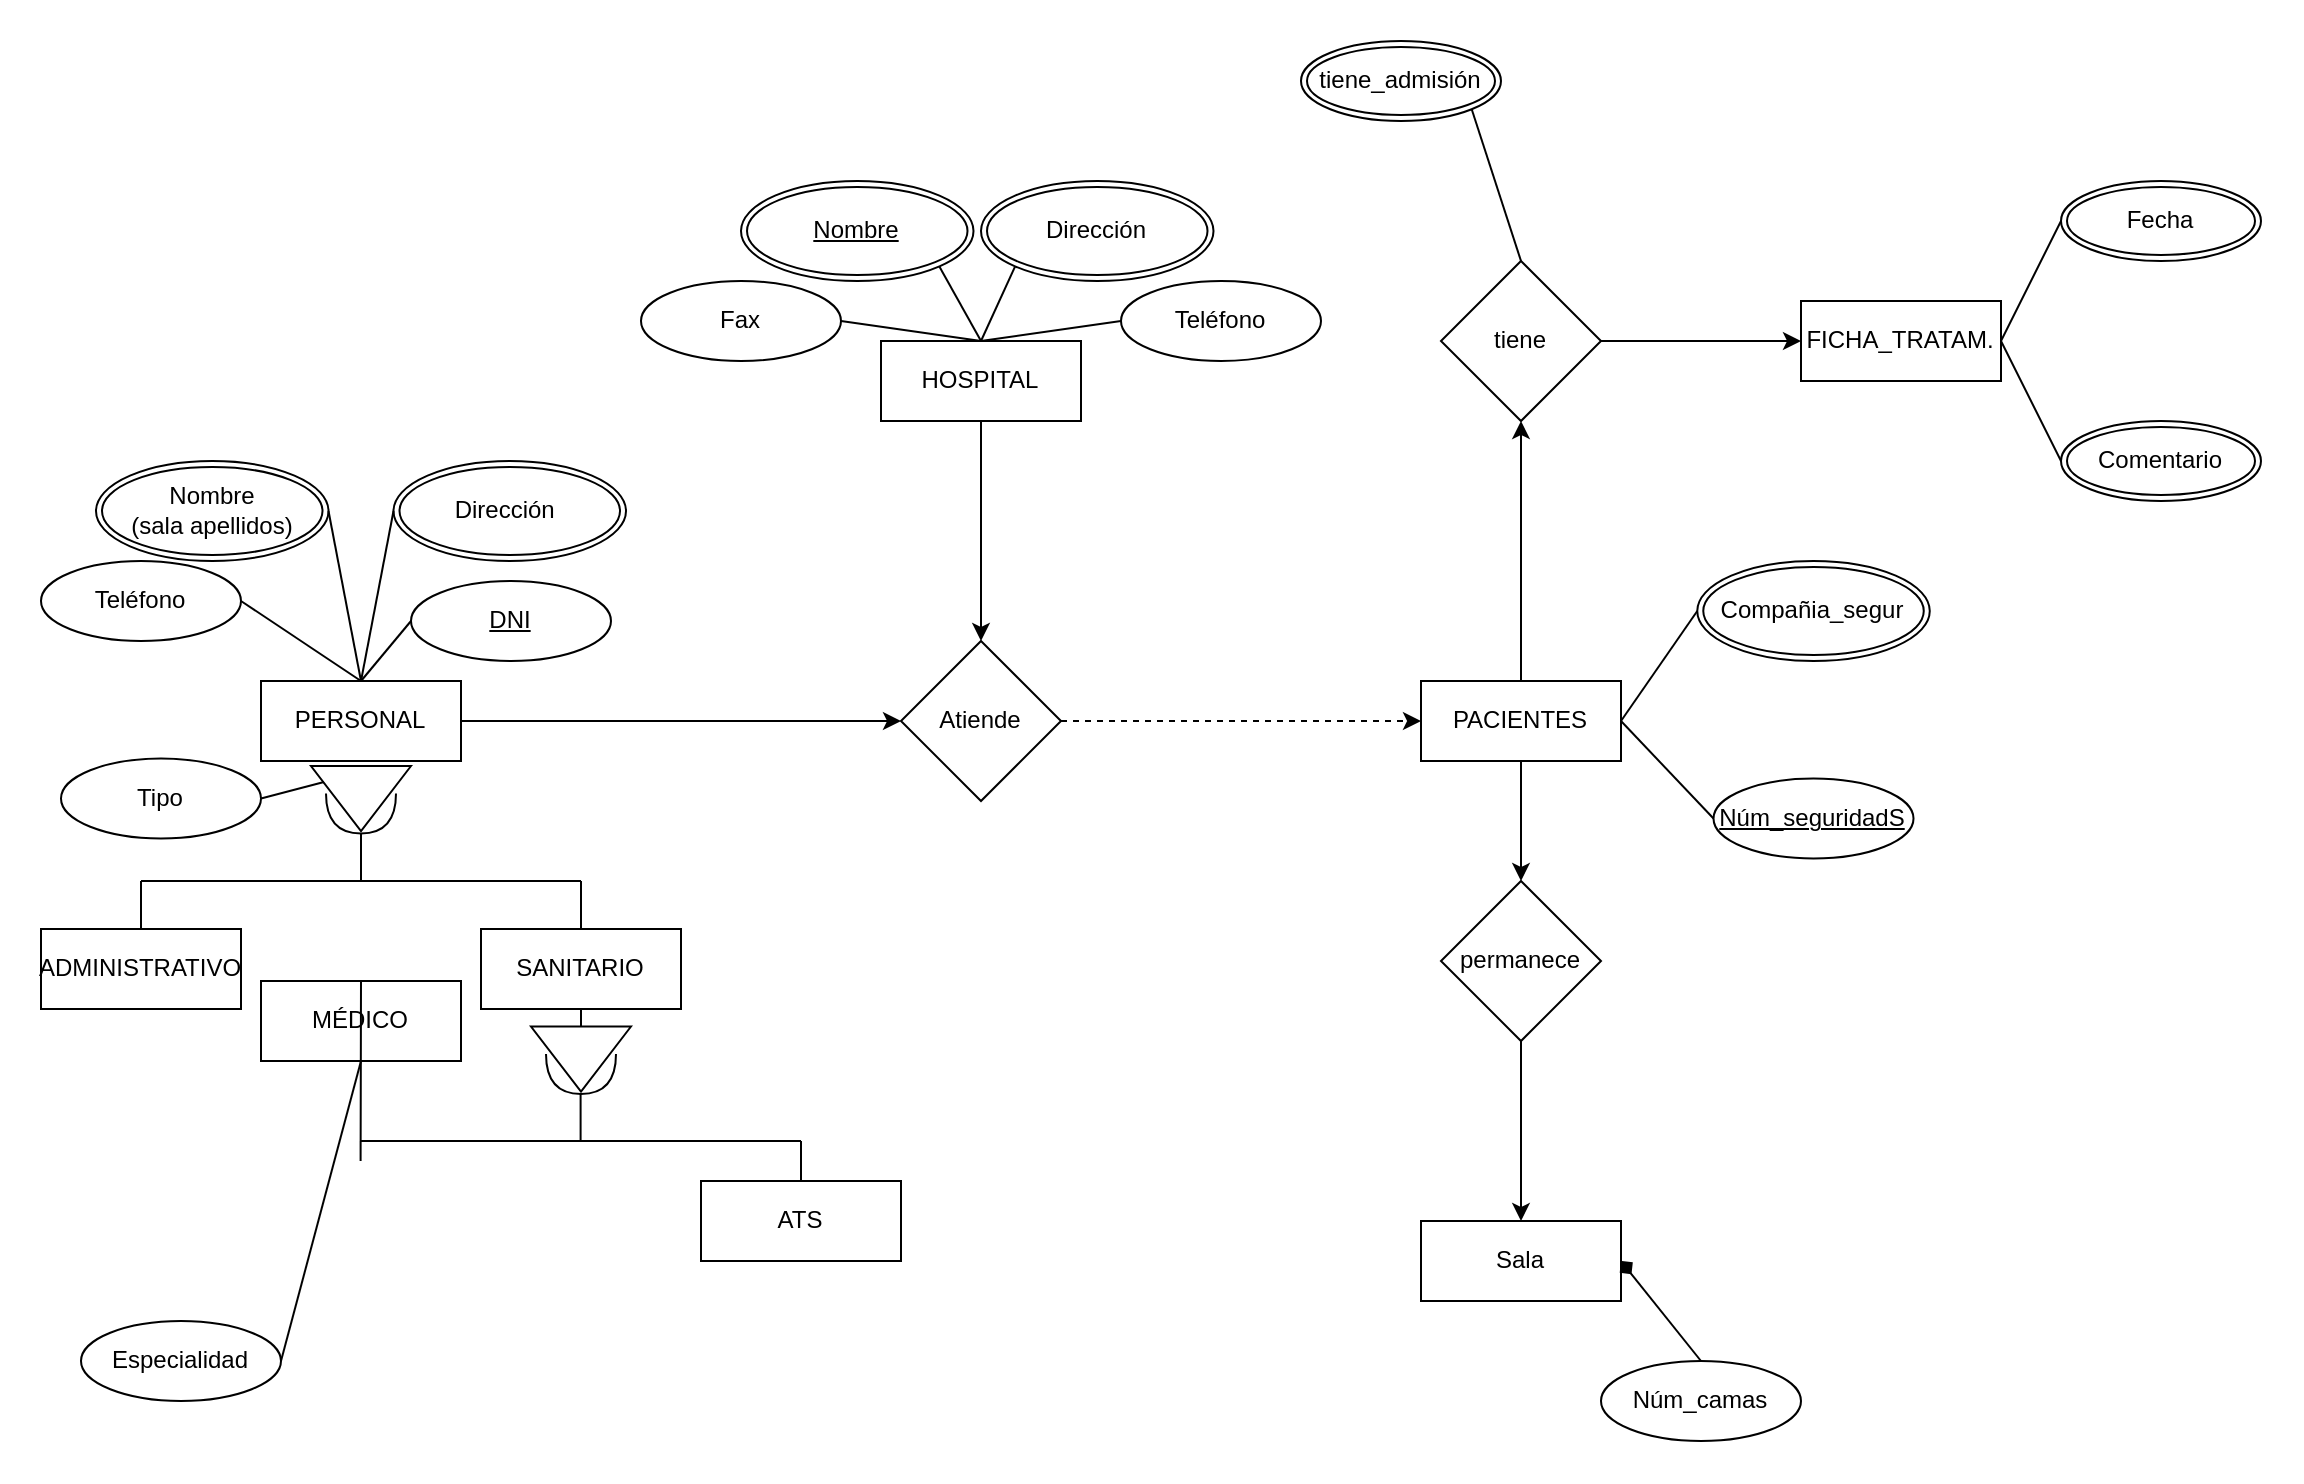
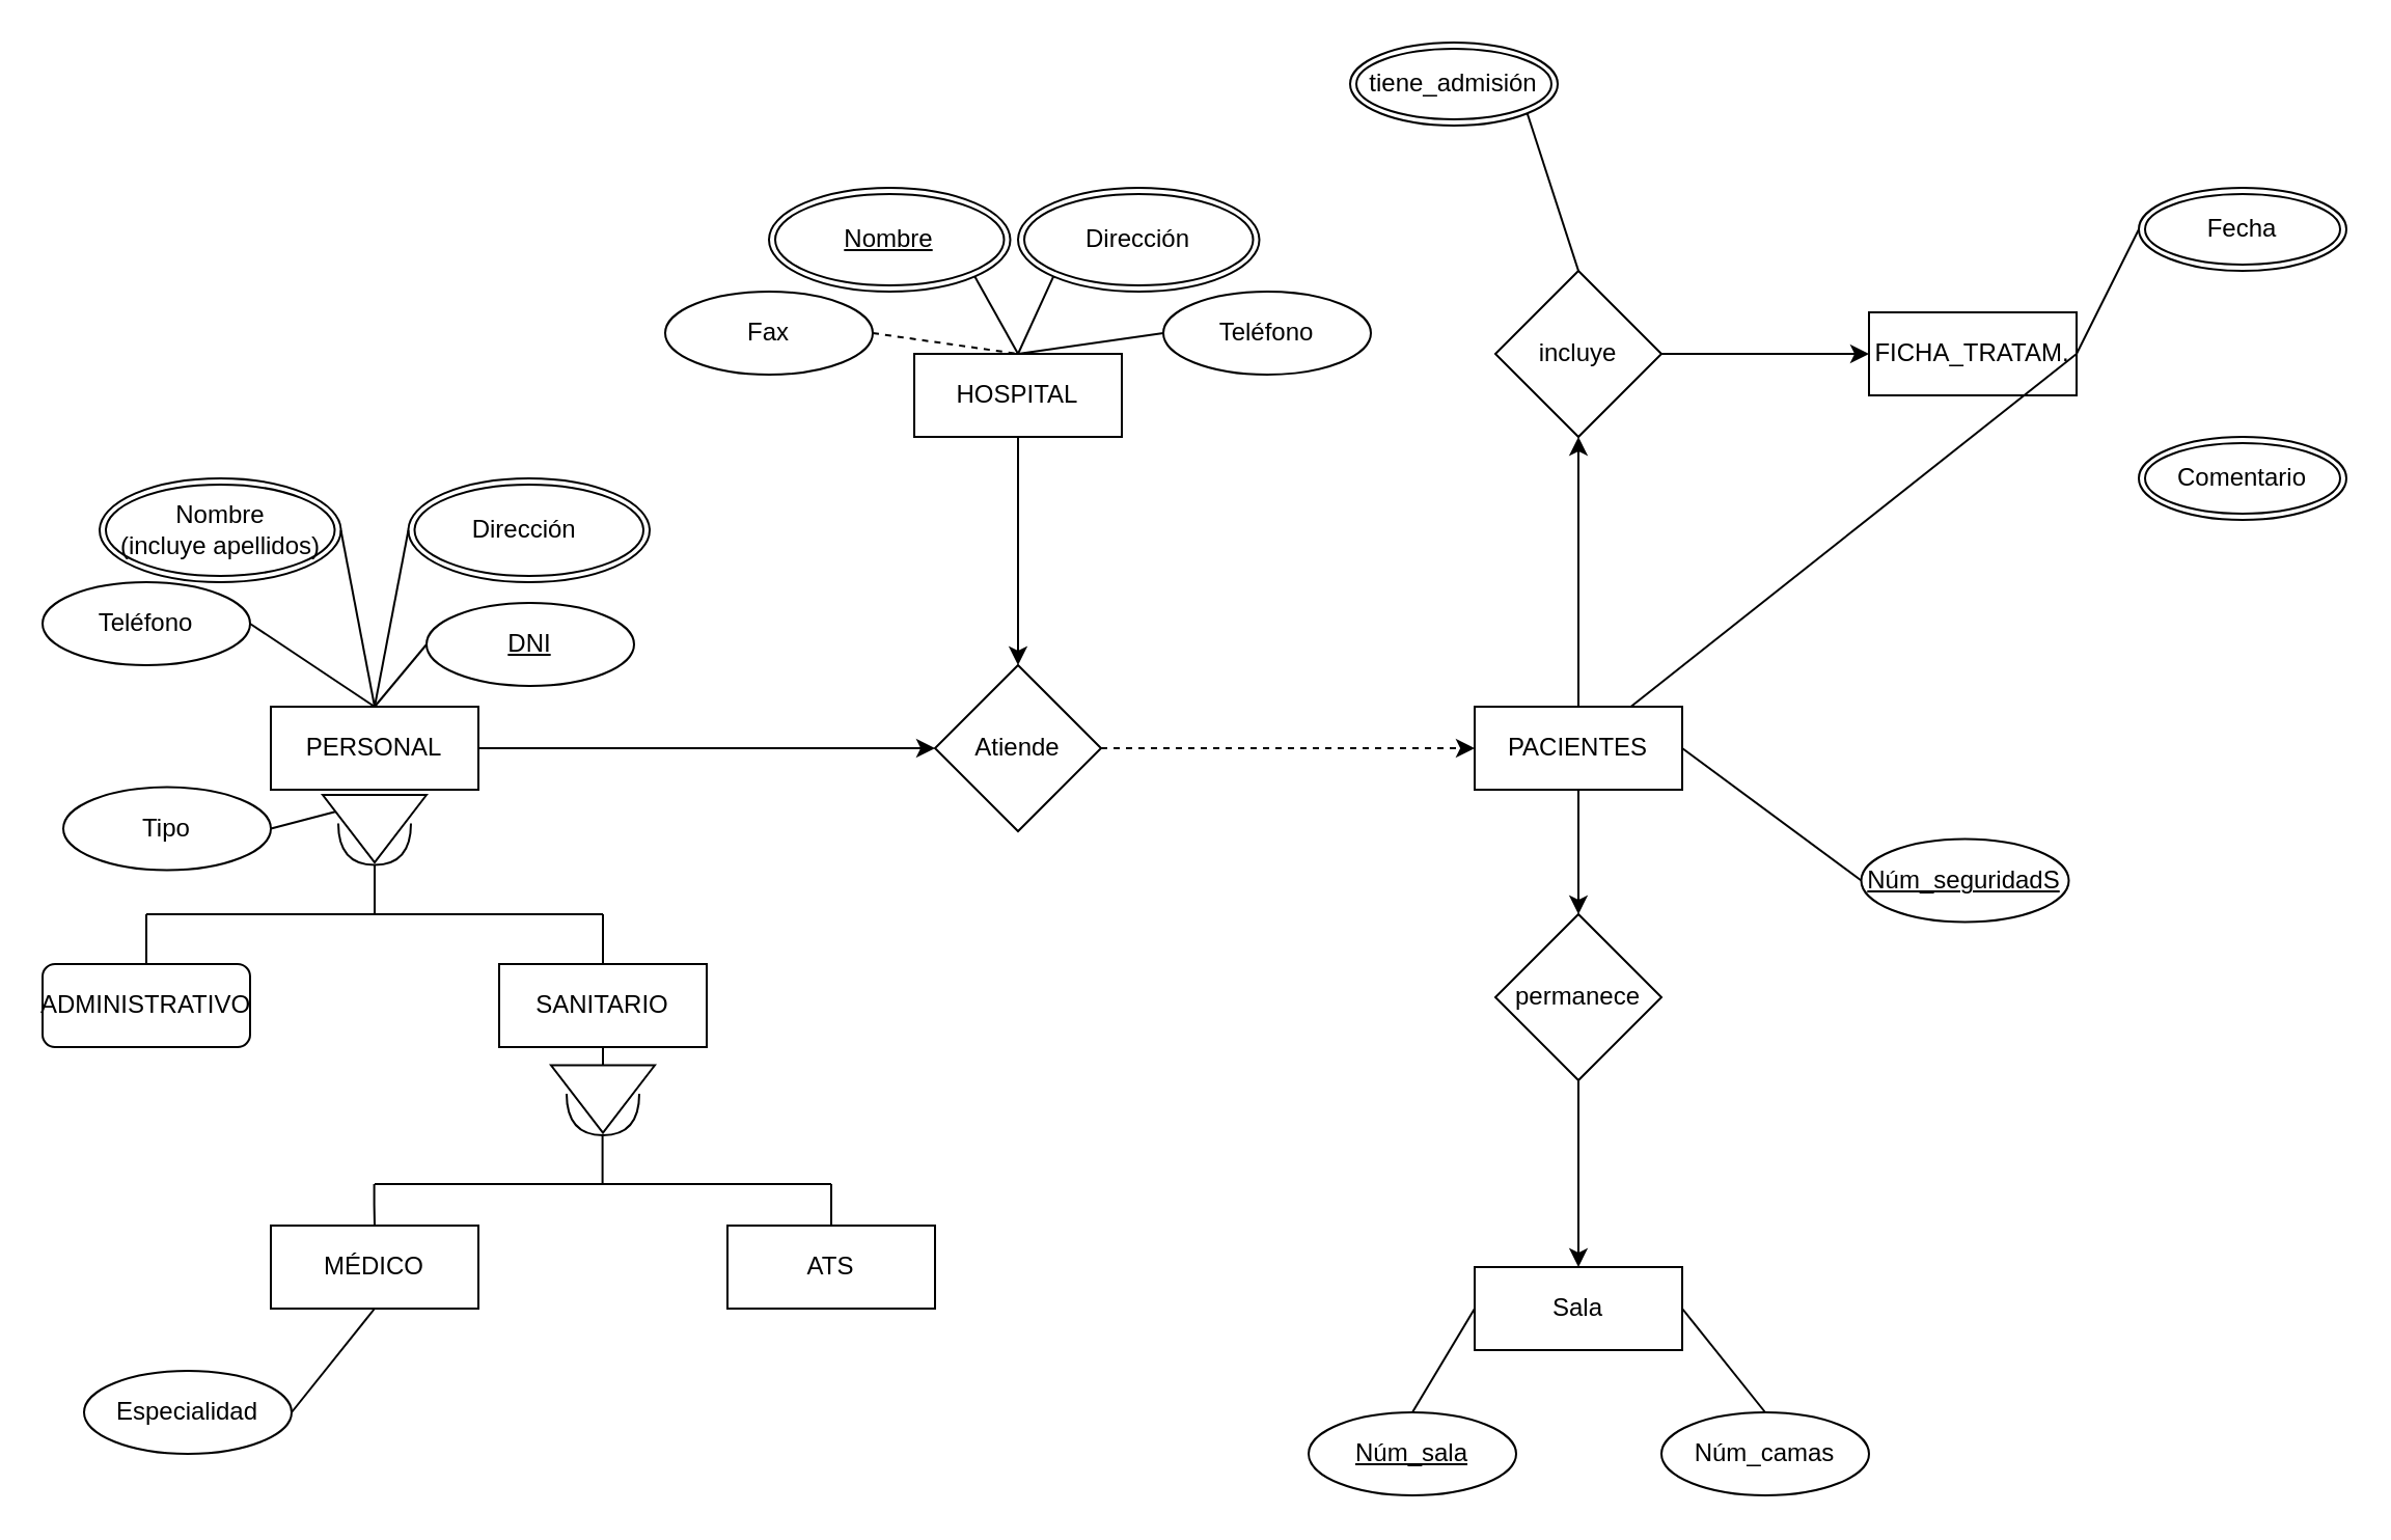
- <mxCell id="47" value="" style="endArrow=none;html=1;rounded=0;entryX=0.5;entryY=0;entryDx=0;entryDy=0;exitX=1;exitY=0.5;exitDx=0;exitDy=0;" edge="1" parent="1" source="45" target="3"><mxGeometry width="50" height="50" relative="1" as="geometry"><mxPoint x="610" y="230" as="sourcePoint" /><mxPoint x="550" y="270" as="targetPoint" /><Array as="points" /></mxGeometry></mxCell>
+ <mxCell id="47" value="" style="endArrow=none;html=1;rounded=0;entryX=0.5;entryY=0;entryDx=0;entryDy=0;exitX=1;exitY=0.5;exitDx=0;exitDy=0;dashed=1;" edge="1" parent="1" source="45" target="3"><mxGeometry width="50" height="50" relative="1" as="geometry"><mxPoint x="610" y="230" as="sourcePoint" /><mxPoint x="550" y="270" as="targetPoint" /><Array as="points" /></mxGeometry></mxCell>
- <mxCell id="62" value="tiene" style="rhombus;whiteSpace=wrap;html=1;" vertex="1" parent="1"><mxGeometry x="720" y="130" width="80" height="80" as="geometry" /></mxCell>
+ <mxCell id="62" value="incluye" style="rhombus;whiteSpace=wrap;html=1;" vertex="1" parent="1"><mxGeometry x="720" y="130" width="80" height="80" as="geometry" /></mxCell>
- <mxCell id="68" value="" style="endArrow=none;html=1;rounded=0;entryX=0;entryY=0.5;entryDx=0;entryDy=0;exitX=1;exitY=0.5;exitDx=0;exitDy=0;" edge="1" parent="1" source="63" target="67"><mxGeometry relative="1" as="geometry"><mxPoint x="1040" y="330" as="sourcePoint" /><mxPoint x="1200" y="330" as="targetPoint" /></mxGeometry></mxCell>
+ <mxCell id="68" value="" style="endArrow=none;html=1;rounded=0;exitX=1;exitY=0.5;exitDx=0;exitDy=0;" edge="1" parent="1" source="63" target="8"><mxGeometry relative="1" as="geometry"><mxPoint x="1040" y="330" as="sourcePoint" /><mxPoint x="1200" y="330" as="targetPoint" /></mxGeometry></mxCell>
- <mxCell id="33" value="Nombre&lt;br&gt;(sala apellidos)" style="ellipse;shape=doubleEllipse;margin=3;whiteSpace=wrap;html=1;align=center;" vertex="1" parent="1"><mxGeometry x="47.5" y="230" width="116.25" height="50" as="geometry" /></mxCell>
+ <mxCell id="33" value="Nombre&lt;br&gt;(incluye apellidos)" style="ellipse;shape=doubleEllipse;margin=3;whiteSpace=wrap;html=1;align=center;" vertex="1" parent="1"><mxGeometry x="47.5" y="230" width="116.25" height="50" as="geometry" /></mxCell>
- <mxCell id="51" value="Compañia_segur" style="ellipse;shape=doubleEllipse;margin=3;whiteSpace=wrap;html=1;align=center;" vertex="1" parent="1"><mxGeometry x="848.14" y="280" width="116.25" height="50" as="geometry" /></mxCell>
- <mxCell id="53" value="" style="endArrow=none;html=1;rounded=0;entryX=1;entryY=0.5;entryDx=0;entryDy=0;exitX=0;exitY=0.5;exitDx=0;exitDy=0;" edge="1" parent="1" source="51" target="8"><mxGeometry width="50" height="50" relative="1" as="geometry"><mxPoint x="815" y="474" as="sourcePoint" /><mxPoint x="745" y="484" as="targetPoint" /><Array as="points" /></mxGeometry></mxCell>
- <mxCell id="50" value="Núm_seguridadS" style="ellipse;whiteSpace=wrap;html=1;align=center;fontStyle=4;" vertex="1" parent="1"><mxGeometry x="856.26" y="388.75" width="100" height="40" as="geometry" /></mxCell>
+ <mxCell id="50" value="Núm_seguridadS" style="ellipse;whiteSpace=wrap;html=1;align=center;fontStyle=4;" vertex="1" parent="1"><mxGeometry x="896.26" y="403.75" width="100" height="40" as="geometry" /></mxCell>
- <mxCell id="11" value="ADMINISTRATIVO" style="whiteSpace=wrap;html=1;align=center;" vertex="1" parent="1"><mxGeometry x="20" y="464" width="100" height="40" as="geometry" /></mxCell>
+ <mxCell id="11" value="ADMINISTRATIVO" style="whiteSpace=wrap;html=1;align=center;rounded=1;" vertex="1" parent="1"><mxGeometry x="20" y="464" width="100" height="40" as="geometry" /></mxCell>
- <mxCell id="9" value="MÉDICO" style="whiteSpace=wrap;html=1;align=center;" vertex="1" parent="1"><mxGeometry x="130" y="490" width="100" height="40" as="geometry" /></mxCell>
+ <mxCell id="9" value="MÉDICO" style="whiteSpace=wrap;html=1;align=center;" vertex="1" parent="1"><mxGeometry x="130" y="590" width="100" height="40" as="geometry" /></mxCell>
- <mxCell id="60" value="" style="endArrow=diamond;html=1;rounded=0;entryX=1;entryY=0.5;entryDx=0;entryDy=0;exitX=0.5;exitY=0;exitDx=0;exitDy=0;" edge="1" parent="1" source="59" target="56"><mxGeometry width="50" height="50" relative="1" as="geometry"><mxPoint x="835" y="494" as="sourcePoint" /><mxPoint x="765" y="504" as="targetPoint" /><Array as="points" /></mxGeometry></mxCell>
+ <mxCell id="60" value="" style="endArrow=none;html=1;rounded=0;entryX=1;entryY=0.5;entryDx=0;entryDy=0;exitX=0.5;exitY=0;exitDx=0;exitDy=0;" edge="1" parent="1" source="59" target="56"><mxGeometry width="50" height="50" relative="1" as="geometry"><mxPoint x="835" y="494" as="sourcePoint" /><mxPoint x="765" y="504" as="targetPoint" /><Array as="points" /></mxGeometry></mxCell>
+ <mxCell id="58" value="" style="endArrow=none;html=1;rounded=0;entryX=0;entryY=0.5;entryDx=0;entryDy=0;exitX=0.5;exitY=0;exitDx=0;exitDy=0;" edge="1" parent="1" source="57" target="56"><mxGeometry width="50" height="50" relative="1" as="geometry"><mxPoint x="825" y="484" as="sourcePoint" /><mxPoint x="755" y="494" as="targetPoint" /><Array as="points" /></mxGeometry></mxCell>
+ <mxCell id="57" value="Núm_sala" style="ellipse;whiteSpace=wrap;html=1;align=center;fontStyle=4;" vertex="1" parent="1"><mxGeometry x="630" y="680" width="100" height="40" as="geometry" /></mxCell>
